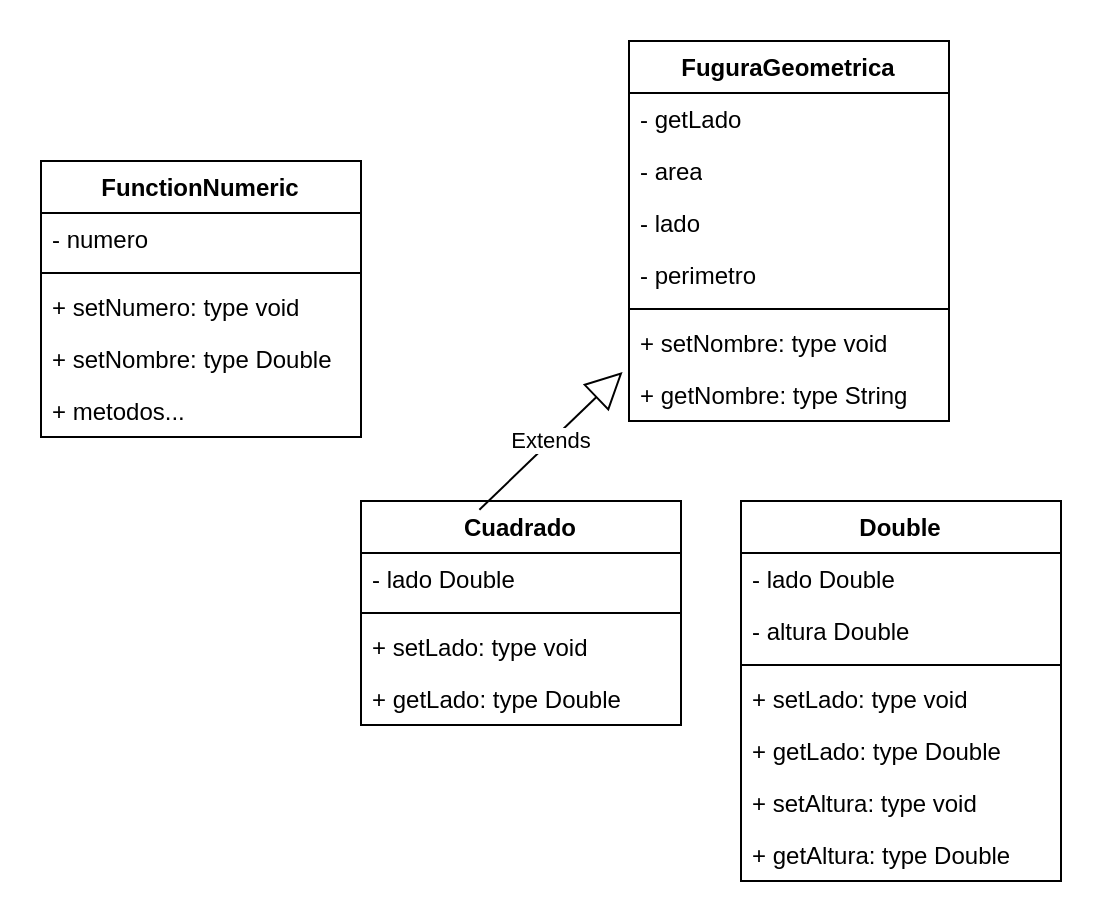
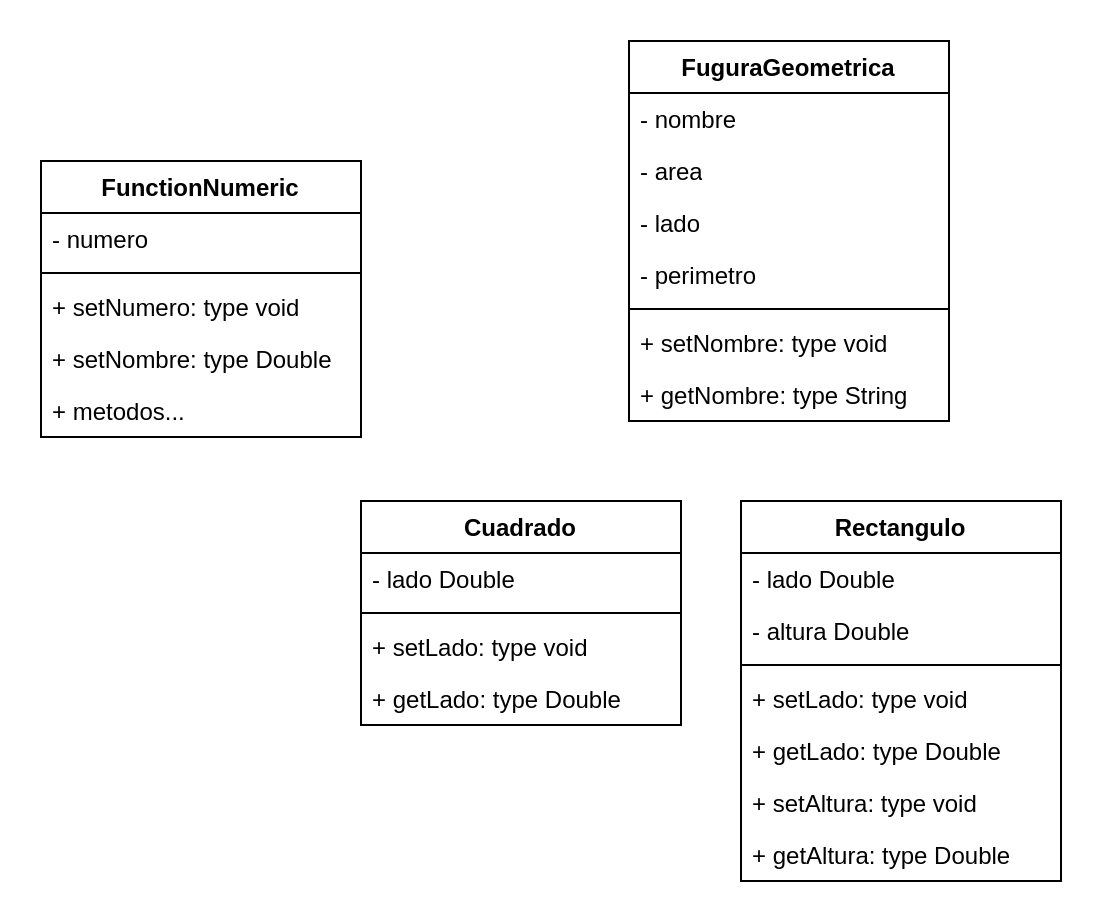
- <mxCell id="3" value="- getLado" style="text;strokeColor=none;fillColor=none;align=left;verticalAlign=top;spacingLeft=4;spacingRight=4;overflow=hidden;rotatable=0;points=[[0,0.5],[1,0.5]];portConstraint=eastwest;whiteSpace=wrap;html=1;" vertex="1" parent="2"><mxGeometry y="26" width="160" height="26" as="geometry" /></mxCell>
+ <mxCell id="3" value="- nombre" style="text;strokeColor=none;fillColor=none;align=left;verticalAlign=top;spacingLeft=4;spacingRight=4;overflow=hidden;rotatable=0;points=[[0,0.5],[1,0.5]];portConstraint=eastwest;whiteSpace=wrap;html=1;" vertex="1" parent="2"><mxGeometry y="26" width="160" height="26" as="geometry" /></mxCell>
- <mxCell id="29" value="Extends" style="endArrow=block;endSize=16;endFill=0;html=1;rounded=0;exitX=0.37;exitY=0.039;exitDx=0;exitDy=0;exitPerimeter=0;entryX=-0.02;entryY=0.057;entryDx=0;entryDy=0;entryPerimeter=0;" edge="1" parent="1" source="16" target="9"><mxGeometry width="160" relative="1" as="geometry"><mxPoint x="220" y="190" as="sourcePoint" /><mxPoint x="380" y="190" as="targetPoint" /></mxGeometry></mxCell>
- <mxCell id="21" value="Double" style="swimlane;fontStyle=1;align=center;verticalAlign=top;childLayout=stackLayout;horizontal=1;startSize=26;horizontalStack=0;resizeParent=1;resizeParentMax=0;resizeLast=0;collapsible=1;marginBottom=0;whiteSpace=wrap;html=1;" vertex="1" parent="1"><mxGeometry x="370" y="250" width="160" height="190" as="geometry" /></mxCell>
+ <mxCell id="21" value="Rectangulo" style="swimlane;fontStyle=1;align=center;verticalAlign=top;childLayout=stackLayout;horizontal=1;startSize=26;horizontalStack=0;resizeParent=1;resizeParentMax=0;resizeLast=0;collapsible=1;marginBottom=0;whiteSpace=wrap;html=1;" vertex="1" parent="1"><mxGeometry x="370" y="250" width="160" height="190" as="geometry" /></mxCell>
